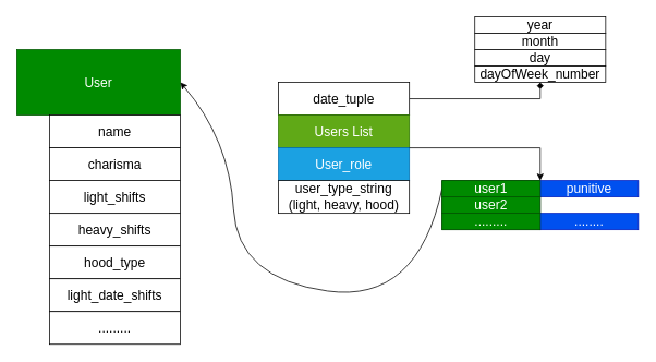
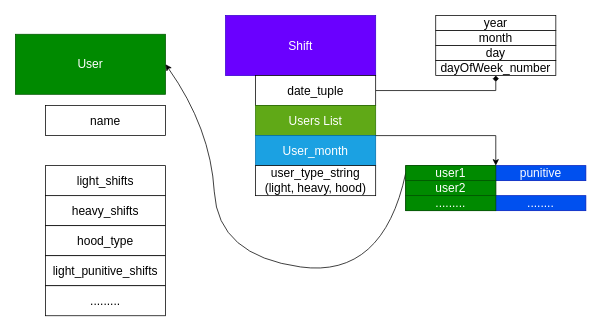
+ <mxCell id="10" value="Shift" style="rounded=0;whiteSpace=wrap;html=1;fontSize=16;fillColor=#6a00ff;fontColor=#ffffff;strokeColor=#3700CC;" vertex="1" parent="1"><mxGeometry x="300" y="20" width="200" height="80" as="geometry" /></mxCell>
- <mxCell id="2" value="User" style="rounded=0;whiteSpace=wrap;html=1;fontSize=16;fillColor=#008a00;strokeColor=#005700;fontColor=#ffffff;" vertex="1" parent="1"><mxGeometry x="20" y="60" width="200" height="80" as="geometry" /></mxCell>
+ <mxCell id="2" value="User" style="rounded=0;whiteSpace=wrap;html=1;fontSize=16;fillColor=#008a00;strokeColor=#005700;fontColor=#ffffff;" vertex="1" parent="1"><mxGeometry x="20" y="45" width="200" height="80" as="geometry" /></mxCell>
- <mxCell id="6" value="charisma" style="rounded=0;whiteSpace=wrap;html=1;fontSize=16;" vertex="1" parent="1"><mxGeometry x="60" y="180" width="160" height="40" as="geometry" /></mxCell>
- <mxCell id="27" value="User_role" style="rounded=0;whiteSpace=wrap;html=1;fontSize=16;fillColor=#1ba1e2;strokeColor=#006EAF;fontColor=#ffffff;" vertex="1" parent="1"><mxGeometry x="340" y="180" width="160" height="40" as="geometry" /></mxCell>
+ <mxCell id="27" value="User_month" style="rounded=0;whiteSpace=wrap;html=1;fontSize=16;fillColor=#1ba1e2;strokeColor=#006EAF;fontColor=#ffffff;" vertex="1" parent="1"><mxGeometry x="340" y="180" width="160" height="40" as="geometry" /></mxCell>
- <mxCell id="8" value="light_date_shifts" style="rounded=0;whiteSpace=wrap;html=1;fontSize=16;" vertex="1" parent="1"><mxGeometry x="60" y="340" width="160" height="40" as="geometry" /></mxCell>
+ <mxCell id="8" value="light_punitive_shifts" style="rounded=0;whiteSpace=wrap;html=1;fontSize=16;" vertex="1" parent="1"><mxGeometry x="60" y="340" width="160" height="40" as="geometry" /></mxCell>
